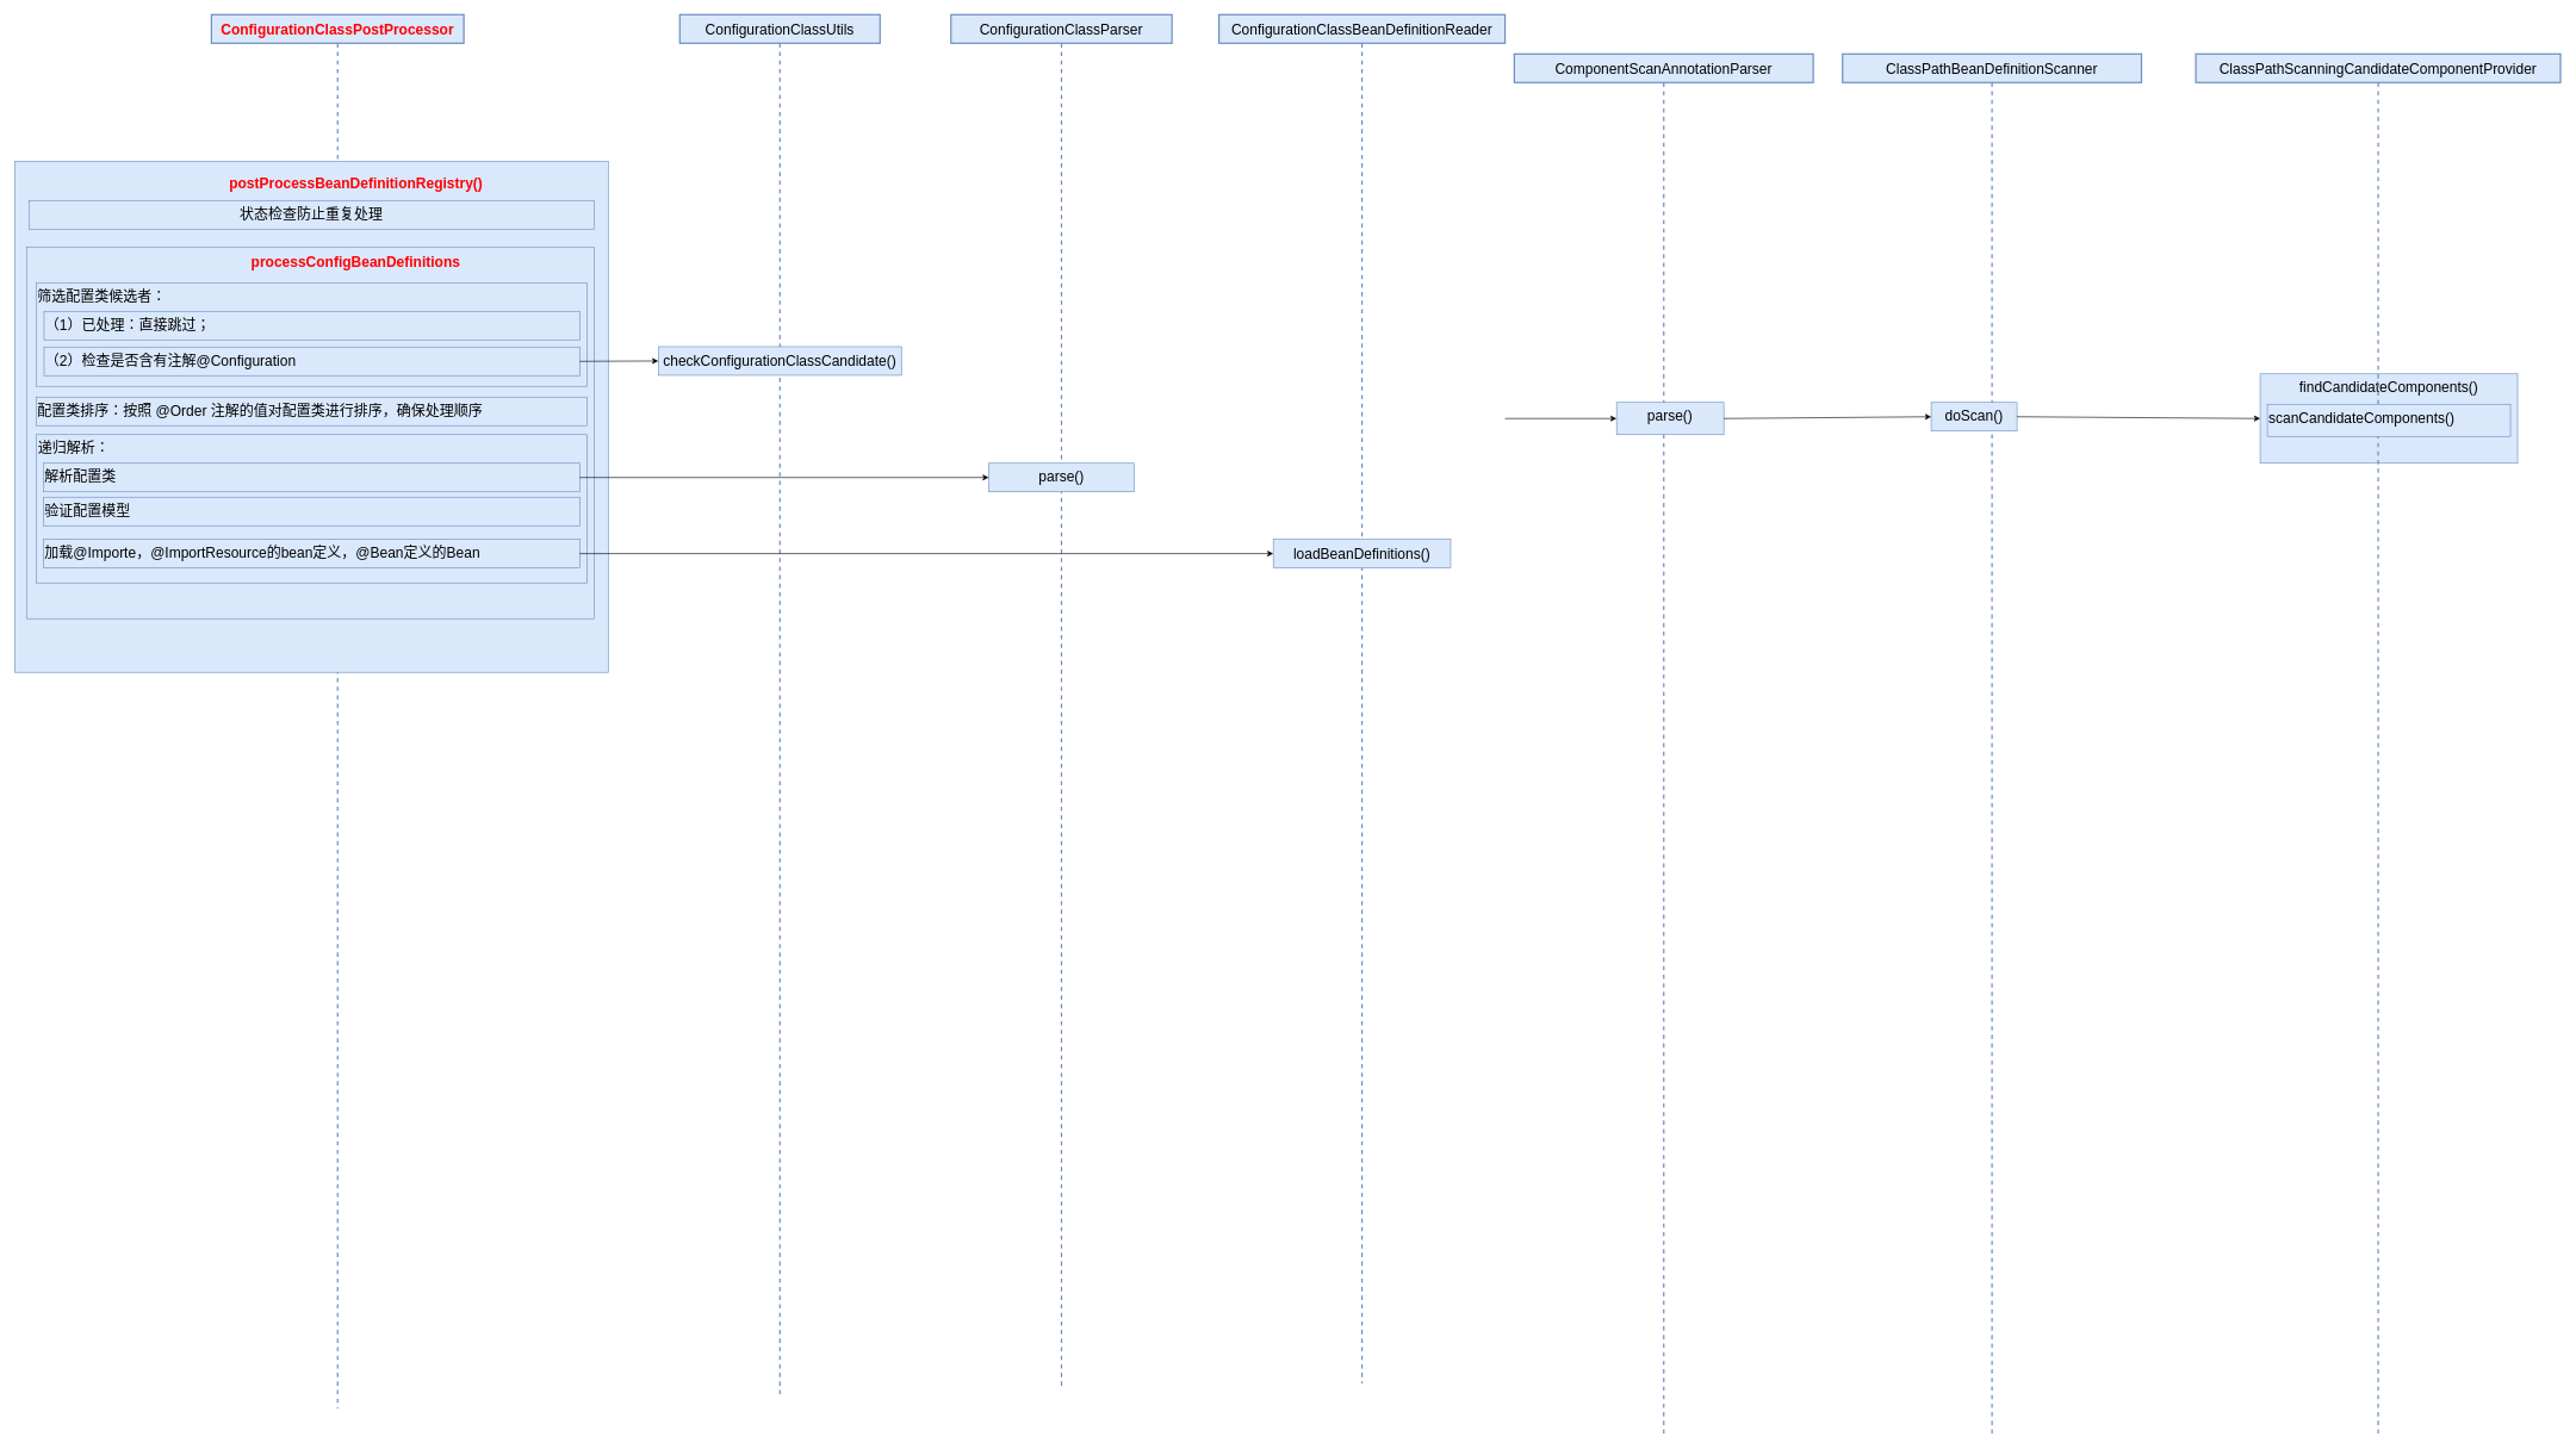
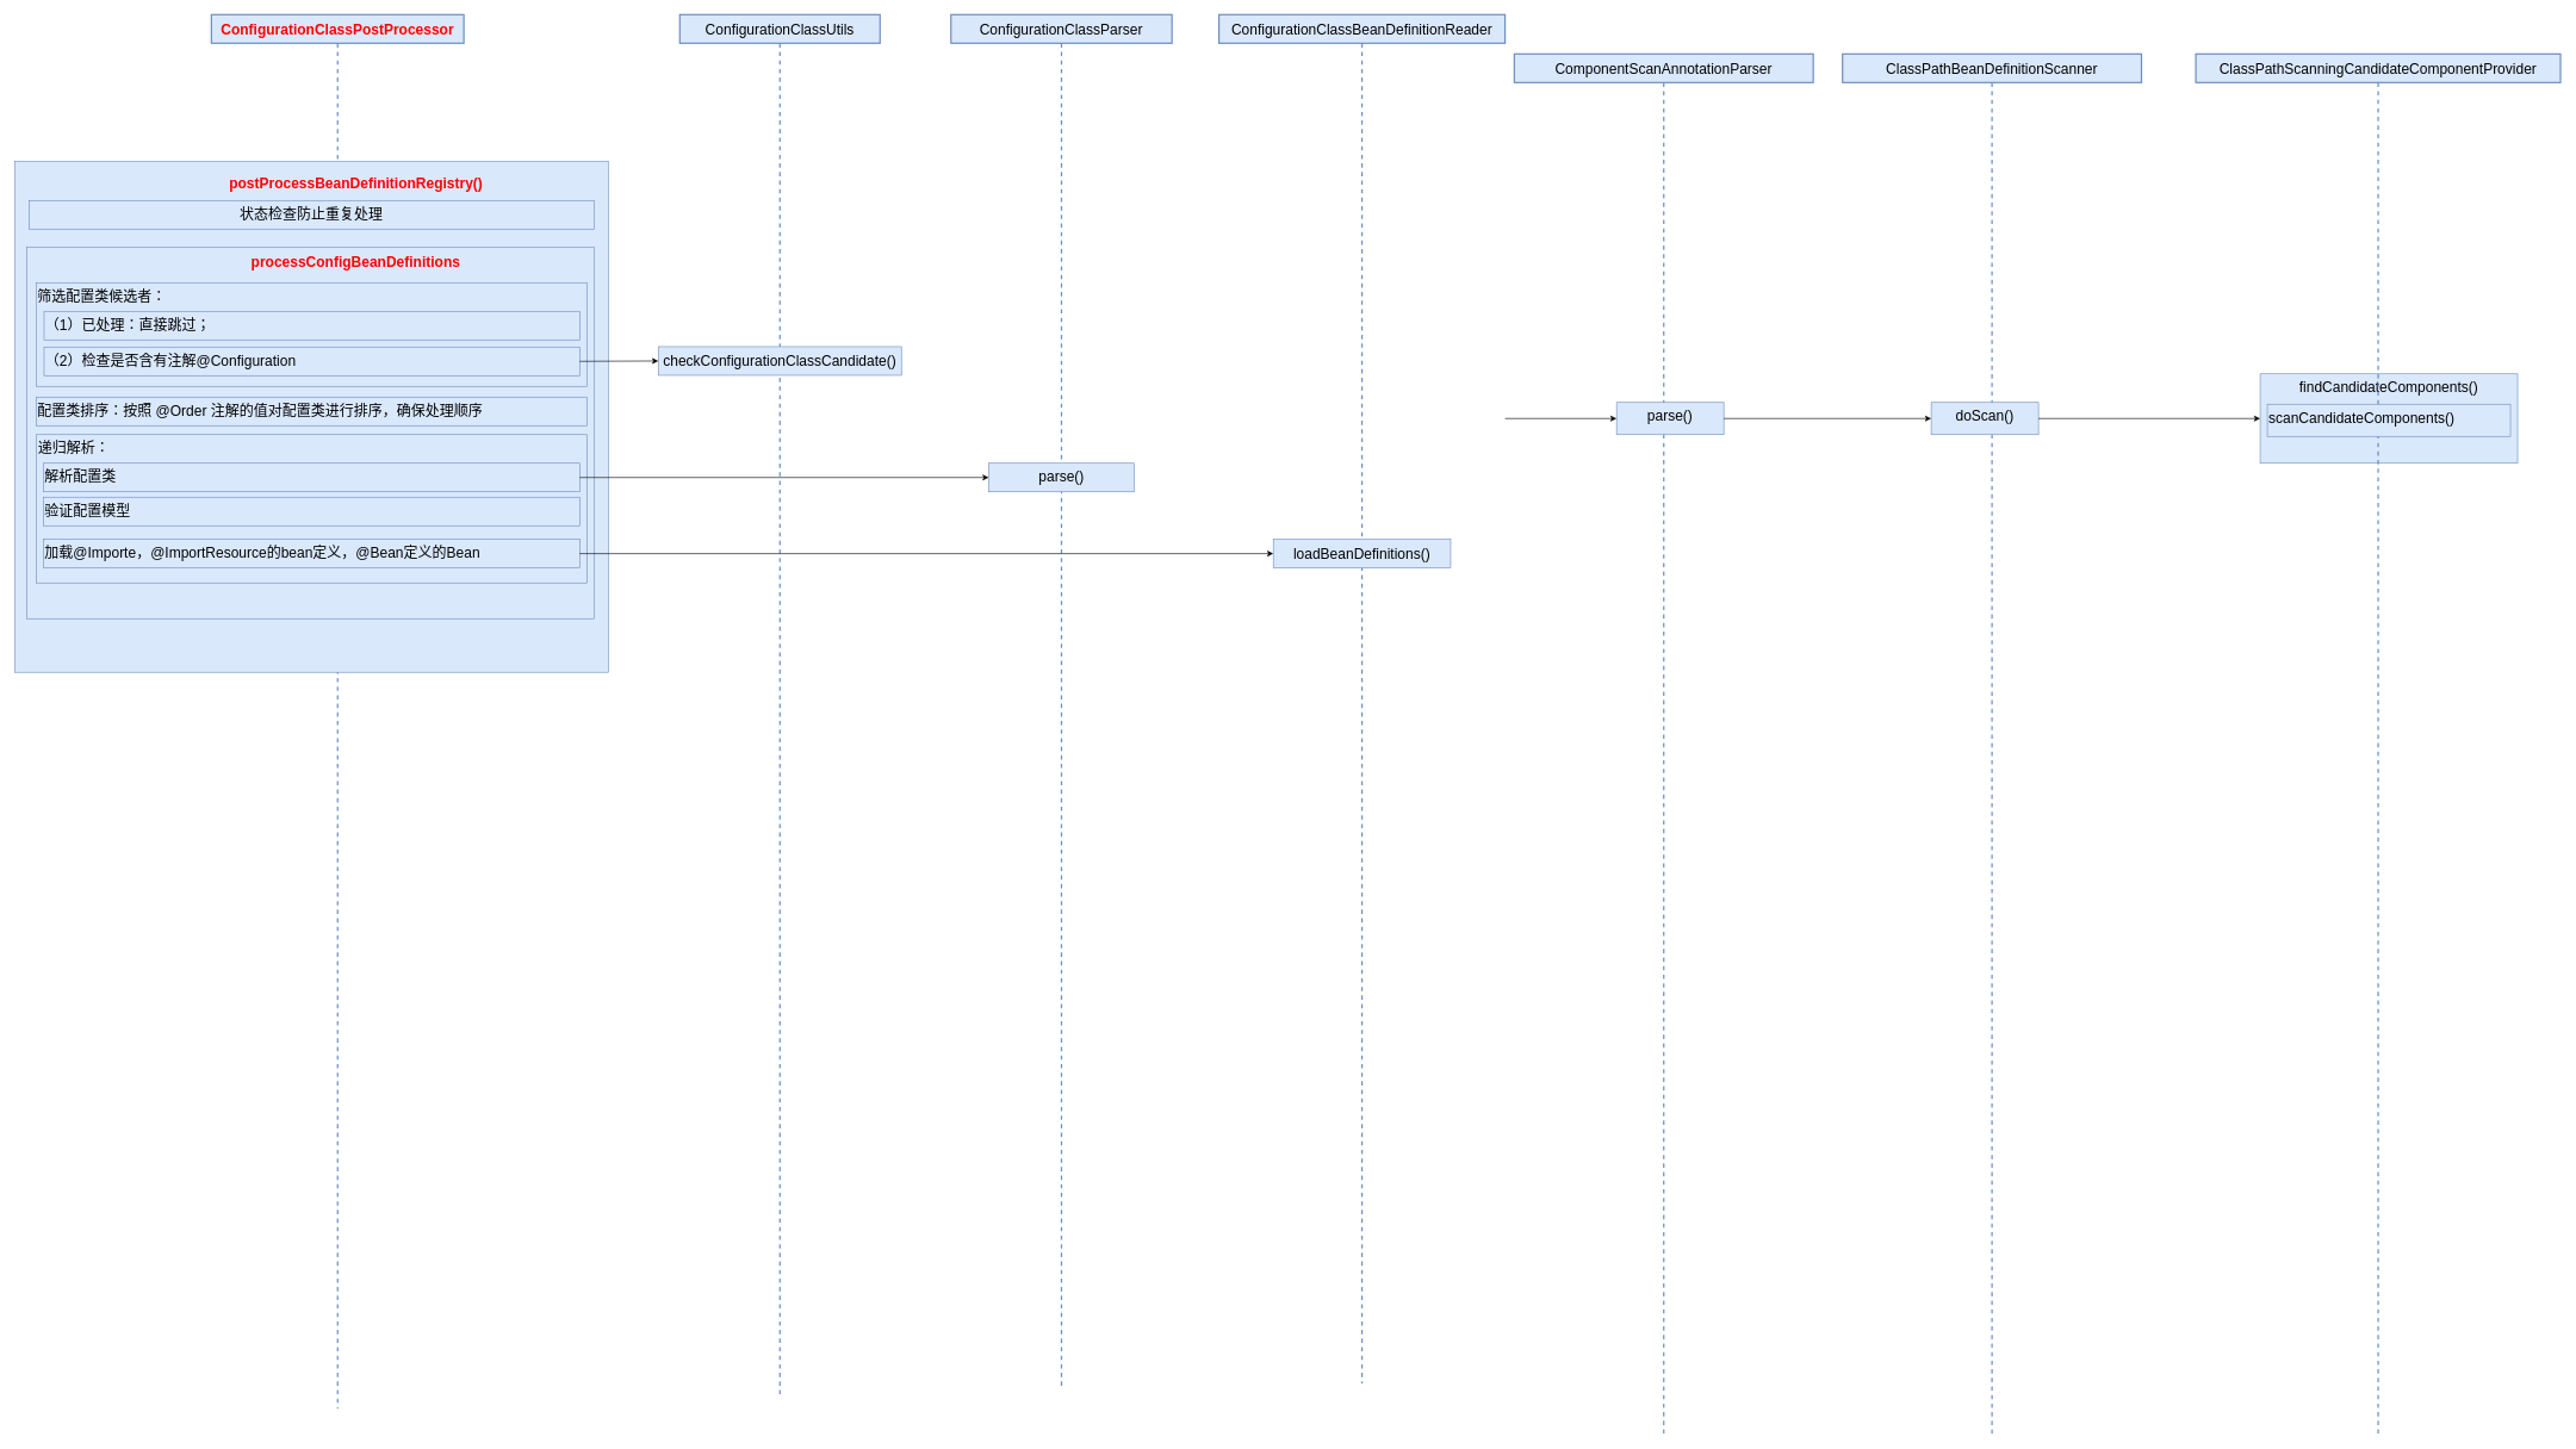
- <mxCell id="17" value="doScan()" style="html=1;whiteSpace=wrap;fontSize=20;fillColor=#dae8fc;strokeColor=#6c8ebf;strokeWidth=1;align=center;verticalAlign=top;" parent="1" vertex="1"><mxGeometry x="2700" y="562.5" width="120" height="40" as="geometry" /></mxCell>
+ <mxCell id="17" value="doScan()" style="html=1;whiteSpace=wrap;fontSize=20;fillColor=#dae8fc;strokeColor=#6c8ebf;strokeWidth=1;align=center;verticalAlign=top;" parent="1" vertex="1"><mxGeometry x="2700" y="562.5" width="150" height="45" as="geometry" /></mxCell>
